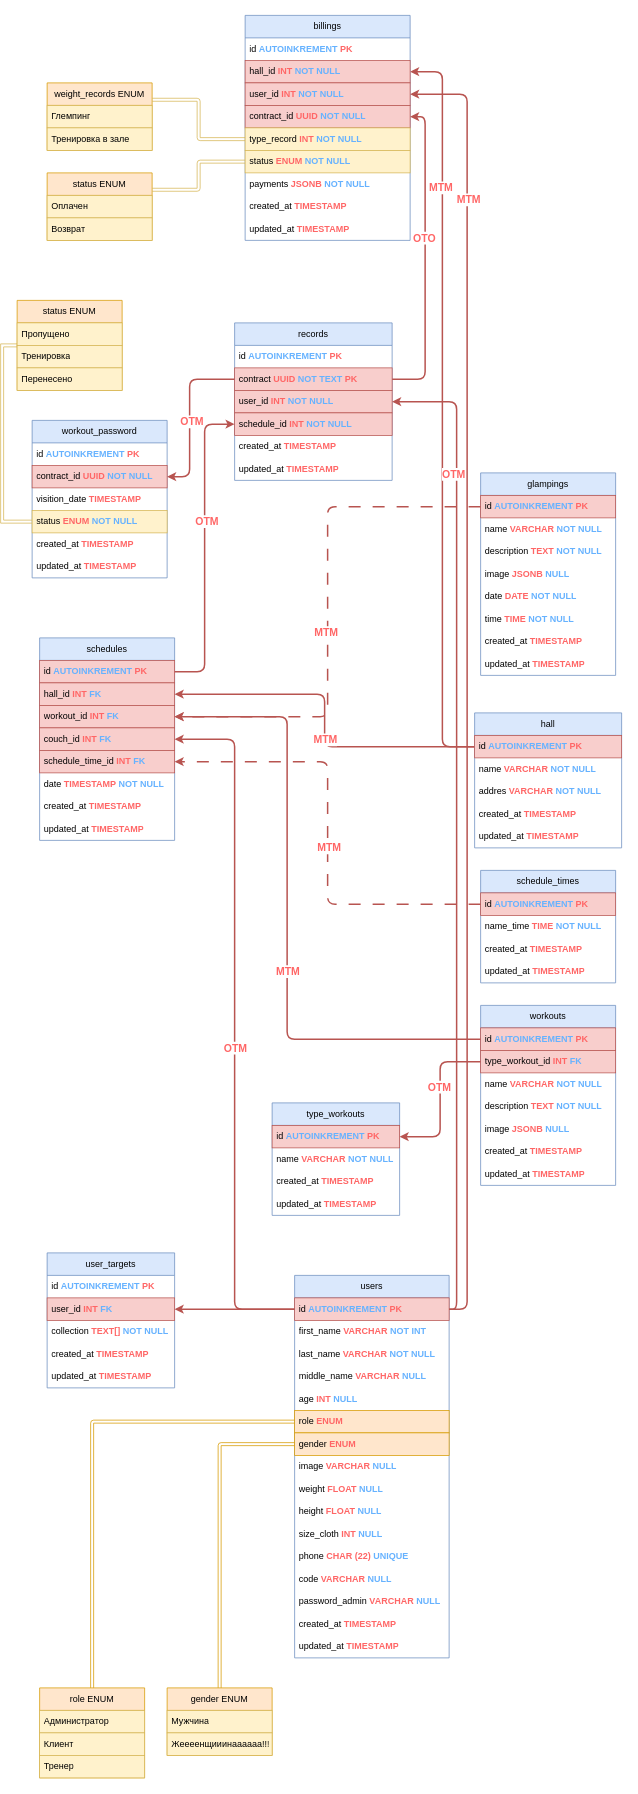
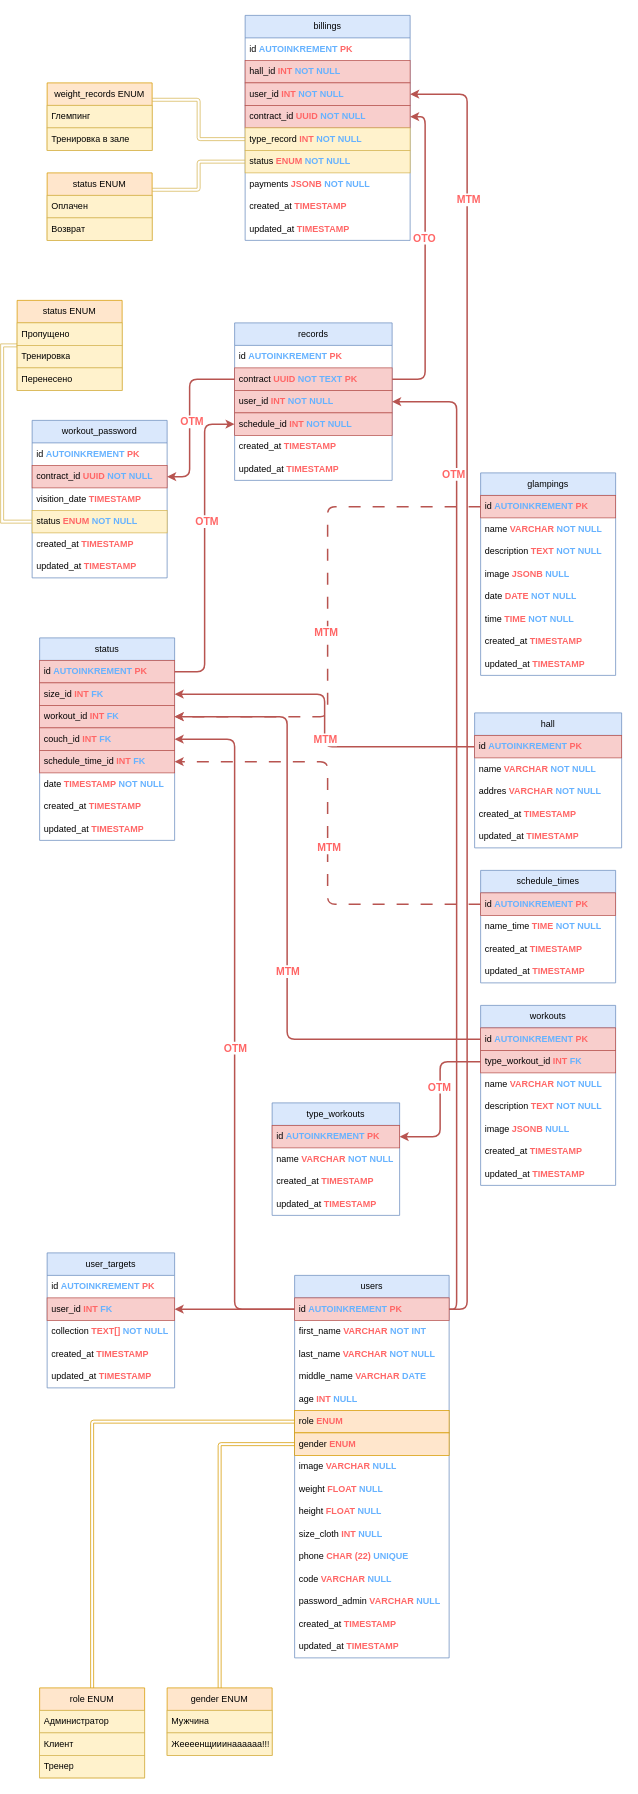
- <mxCell id="68" style="edgeStyle=orthogonalEdgeStyle;html=1;exitX=0;exitY=0.25;exitDx=0;exitDy=0;entryX=1;entryY=0.5;entryDx=0;entryDy=0;strokeWidth=2;fillColor=#f8cecc;strokeColor=#b85450;" parent="1" source="70" target="104" edge="1"><mxGeometry relative="1" as="geometry" /></mxCell>
- <mxCell id="69" value="&lt;b&gt;MTM&lt;/b&gt;" style="edgeLabel;html=1;align=center;verticalAlign=middle;resizable=0;points=[];fontSize=14;fontColor=#FF6666;" parent="68" vertex="1" connectable="0"><mxGeometry x="0.601" y="3" relative="1" as="geometry"><mxPoint as="offset" /></mxGeometry></mxCell>
- <mxCell id="50" value="schedules" style="swimlane;fontStyle=0;childLayout=stackLayout;horizontal=1;startSize=30;horizontalStack=0;resizeParent=1;resizeParentMax=0;resizeLast=0;collapsible=1;marginBottom=0;whiteSpace=wrap;html=1;fillColor=#dae8fc;strokeColor=#6c8ebf;" parent="1" vertex="1"><mxGeometry x="50" y="850" width="180" height="270" as="geometry" /></mxCell>
+ <mxCell id="50" value="status" style="swimlane;fontStyle=0;childLayout=stackLayout;horizontal=1;startSize=30;horizontalStack=0;resizeParent=1;resizeParentMax=0;resizeLast=0;collapsible=1;marginBottom=0;whiteSpace=wrap;html=1;fillColor=#dae8fc;strokeColor=#6c8ebf;" parent="1" vertex="1"><mxGeometry x="50" y="850" width="180" height="270" as="geometry" /></mxCell>
- <mxCell id="52" value="&lt;span style=&quot;text-align: center;&quot;&gt;hall_id&amp;nbsp;&lt;b&gt;&lt;font color=&quot;#ff6666&quot;&gt;INT&lt;/font&gt;&lt;/b&gt; &lt;b&gt;&lt;font color=&quot;#66b2ff&quot;&gt;FK&lt;/font&gt;&lt;/b&gt;&lt;/span&gt;" style="text;strokeColor=#b85450;fillColor=#f8cecc;align=left;verticalAlign=middle;spacingLeft=4;spacingRight=4;overflow=hidden;points=[[0,0.5],[1,0.5]];portConstraint=eastwest;rotatable=0;whiteSpace=wrap;html=1;" parent="50" vertex="1"><mxGeometry y="60" width="180" height="30" as="geometry" /></mxCell>
+ <mxCell id="52" value="&lt;span style=&quot;text-align: center;&quot;&gt;size_id&amp;nbsp;&lt;b&gt;&lt;font color=&quot;#ff6666&quot;&gt;INT&lt;/font&gt;&lt;/b&gt; &lt;b&gt;&lt;font color=&quot;#66b2ff&quot;&gt;FK&lt;/font&gt;&lt;/b&gt;&lt;/span&gt;" style="text;strokeColor=#b85450;fillColor=#f8cecc;align=left;verticalAlign=middle;spacingLeft=4;spacingRight=4;overflow=hidden;points=[[0,0.5],[1,0.5]];portConstraint=eastwest;rotatable=0;whiteSpace=wrap;html=1;" parent="50" vertex="1"><mxGeometry y="60" width="180" height="30" as="geometry" /></mxCell>
- <mxCell id="6" value="middle_name&amp;nbsp;&lt;b style=&quot;border-color: var(--border-color);&quot;&gt;&lt;font style=&quot;border-color: var(--border-color);&quot; color=&quot;#ff6666&quot;&gt;VARCHAR&lt;/font&gt;&lt;/b&gt;&amp;nbsp;&lt;b style=&quot;border-color: var(--border-color);&quot;&gt;&lt;font style=&quot;border-color: var(--border-color);&quot; color=&quot;#66b2ff&quot;&gt;NULL&lt;/font&gt;&lt;/b&gt;" style="text;strokeColor=none;fillColor=none;align=left;verticalAlign=middle;spacingLeft=4;spacingRight=4;overflow=hidden;points=[[0,0.5],[1,0.5]];portConstraint=eastwest;rotatable=0;whiteSpace=wrap;html=1;" parent="2" vertex="1"><mxGeometry y="120" width="206" height="30" as="geometry" /></mxCell>
+ <mxCell id="6" value="middle_name&amp;nbsp;&lt;b style=&quot;border-color: var(--border-color);&quot;&gt;&lt;font style=&quot;border-color: var(--border-color);&quot; color=&quot;#ff6666&quot;&gt;VARCHAR&lt;/font&gt;&lt;/b&gt;&amp;nbsp;&lt;b style=&quot;border-color: var(--border-color);&quot;&gt;&lt;font style=&quot;border-color: var(--border-color);&quot; color=&quot;#66b2ff&quot;&gt;DATE&lt;/font&gt;&lt;/b&gt;" style="text;strokeColor=none;fillColor=none;align=left;verticalAlign=middle;spacingLeft=4;spacingRight=4;overflow=hidden;points=[[0,0.5],[1,0.5]];portConstraint=eastwest;rotatable=0;whiteSpace=wrap;html=1;" parent="2" vertex="1"><mxGeometry y="120" width="206" height="30" as="geometry" /></mxCell>
